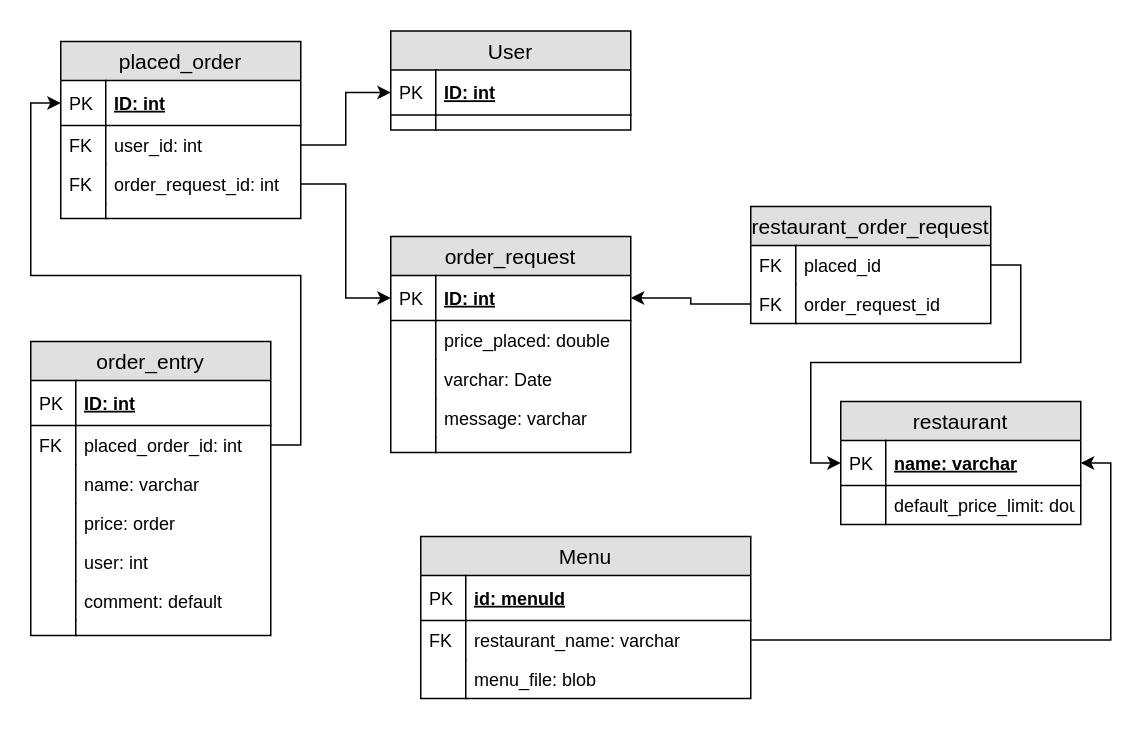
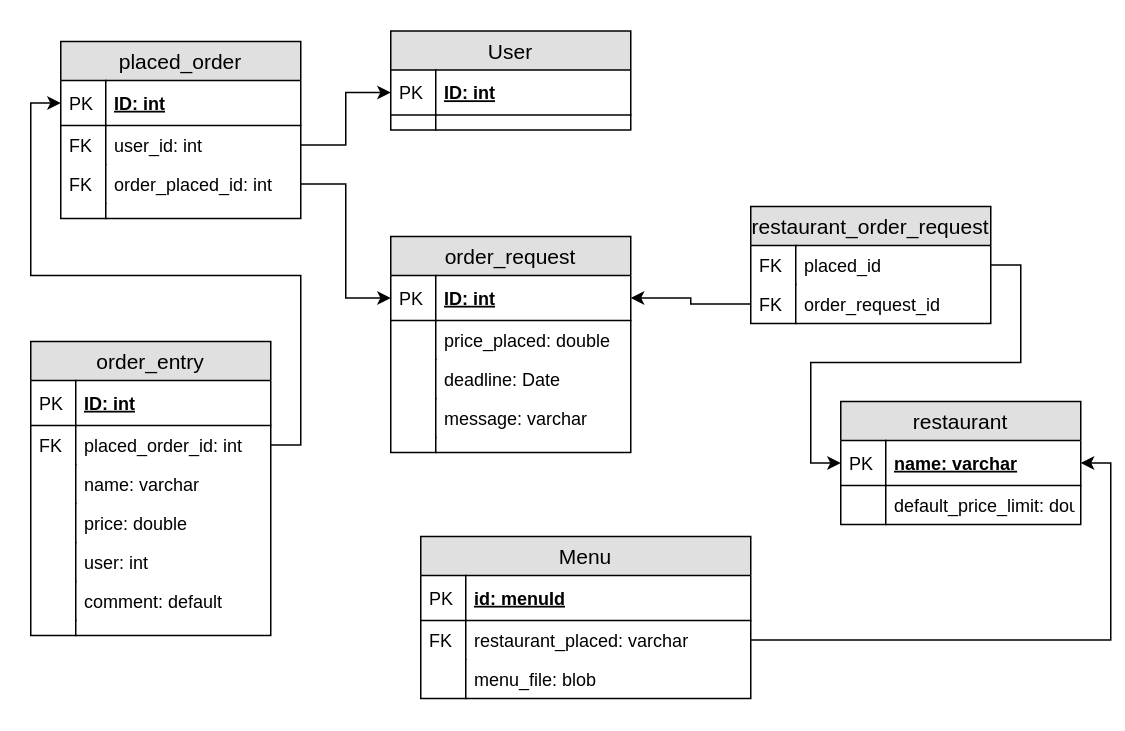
- <mxCell id="33" value="order_request_id: int" style="shape=partialRectangle;top=0;left=0;right=0;bottom=0;align=left;verticalAlign=top;fillColor=none;spacingLeft=34;spacingRight=4;overflow=hidden;rotatable=0;points=[[0,0.5],[1,0.5]];portConstraint=eastwest;dropTarget=0;fontSize=12;" vertex="1" parent="28"><mxGeometry y="82" width="160" height="26" as="geometry" /></mxCell>
+ <mxCell id="33" value="order_placed_id: int" style="shape=partialRectangle;top=0;left=0;right=0;bottom=0;align=left;verticalAlign=top;fillColor=none;spacingLeft=34;spacingRight=4;overflow=hidden;rotatable=0;points=[[0,0.5],[1,0.5]];portConstraint=eastwest;dropTarget=0;fontSize=12;" vertex="1" parent="28"><mxGeometry y="82" width="160" height="26" as="geometry" /></mxCell>
- <mxCell id="7" value="varchar: Date" style="shape=partialRectangle;top=0;left=0;right=0;bottom=0;align=left;verticalAlign=top;fillColor=none;spacingLeft=34;spacingRight=4;overflow=hidden;rotatable=0;points=[[0,0.5],[1,0.5]];portConstraint=eastwest;dropTarget=0;fontSize=12;" vertex="1" parent="2"><mxGeometry y="82" width="160" height="26" as="geometry" /></mxCell>
+ <mxCell id="7" value="deadline: Date" style="shape=partialRectangle;top=0;left=0;right=0;bottom=0;align=left;verticalAlign=top;fillColor=none;spacingLeft=34;spacingRight=4;overflow=hidden;rotatable=0;points=[[0,0.5],[1,0.5]];portConstraint=eastwest;dropTarget=0;fontSize=12;" vertex="1" parent="2"><mxGeometry y="82" width="160" height="26" as="geometry" /></mxCell>
- <mxCell id="20" value="price: order" style="shape=partialRectangle;top=0;left=0;right=0;bottom=0;align=left;verticalAlign=top;fillColor=none;spacingLeft=34;spacingRight=4;overflow=hidden;rotatable=0;points=[[0,0.5],[1,0.5]];portConstraint=eastwest;dropTarget=0;fontSize=12;" vertex="1" parent="13"><mxGeometry y="108" width="160" height="26" as="geometry" /></mxCell>
+ <mxCell id="20" value="price: double" style="shape=partialRectangle;top=0;left=0;right=0;bottom=0;align=left;verticalAlign=top;fillColor=none;spacingLeft=34;spacingRight=4;overflow=hidden;rotatable=0;points=[[0,0.5],[1,0.5]];portConstraint=eastwest;dropTarget=0;fontSize=12;" vertex="1" parent="13"><mxGeometry y="108" width="160" height="26" as="geometry" /></mxCell>
- <mxCell id="53" value="restaurant_name: varchar" style="shape=partialRectangle;top=0;left=0;right=0;bottom=0;align=left;verticalAlign=top;fillColor=none;spacingLeft=34;spacingRight=4;overflow=hidden;rotatable=0;points=[[0,0.5],[1,0.5]];portConstraint=eastwest;dropTarget=0;fontSize=12;" vertex="1" parent="50"><mxGeometry y="56" width="220" height="26" as="geometry" /></mxCell>
+ <mxCell id="53" value="restaurant_placed: varchar" style="shape=partialRectangle;top=0;left=0;right=0;bottom=0;align=left;verticalAlign=top;fillColor=none;spacingLeft=34;spacingRight=4;overflow=hidden;rotatable=0;points=[[0,0.5],[1,0.5]];portConstraint=eastwest;dropTarget=0;fontSize=12;" vertex="1" parent="50"><mxGeometry y="56" width="220" height="26" as="geometry" /></mxCell>
